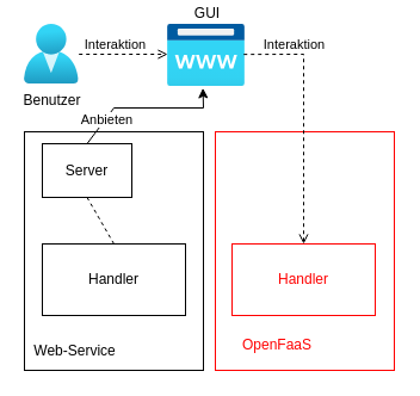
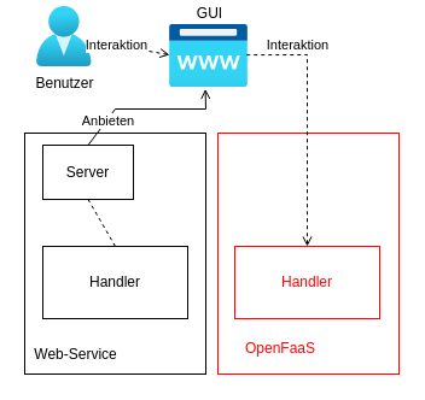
- <mxCell id="12" value="Benutzer" style="aspect=fixed;html=1;points=[];align=center;image;fontSize=12;image=img/lib/azure2/identity/Users.svg;strokeColor=#000000;fillColor=none;" parent="1" vertex="1"><mxGeometry x="20" y="20" width="45.71" height="50" as="geometry" /></mxCell>
+ <mxCell id="12" value="Benutzer" style="aspect=fixed;html=1;points=[];align=center;image;fontSize=12;image=img/lib/azure2/identity/Users.svg;strokeColor=#000000;fillColor=none;" parent="1" vertex="1"><mxGeometry x="30" y="5" width="45.71" height="50" as="geometry" /></mxCell>
- <mxCell id="10" value="" style="endArrow=classic;html=1;rounded=0;exitX=0.5;exitY=0;exitDx=0;exitDy=0;entryX=0.455;entryY=1.027;entryDx=0;entryDy=0;entryPerimeter=0;" parent="1" source="6" target="9" edge="1"><mxGeometry width="50" height="50" relative="1" as="geometry"><mxPoint x="70" y="80" as="sourcePoint" /><mxPoint x="173" y="90" as="targetPoint" /><Array as="points"><mxPoint x="95" y="90" /><mxPoint x="170" y="90" /></Array></mxGeometry></mxCell>
+ <mxCell id="10" value="" style="endArrow=open;html=1;rounded=0;exitX=0.5;exitY=0;exitDx=0;exitDy=0;entryX=0.455;entryY=1.027;entryDx=0;entryDy=0;entryPerimeter=0;" parent="1" source="6" target="9" edge="1"><mxGeometry width="50" height="50" relative="1" as="geometry"><mxPoint x="70" y="80" as="sourcePoint" /><mxPoint x="173" y="90" as="targetPoint" /><Array as="points"><mxPoint x="95" y="90" /><mxPoint x="170" y="90" /></Array></mxGeometry></mxCell>
